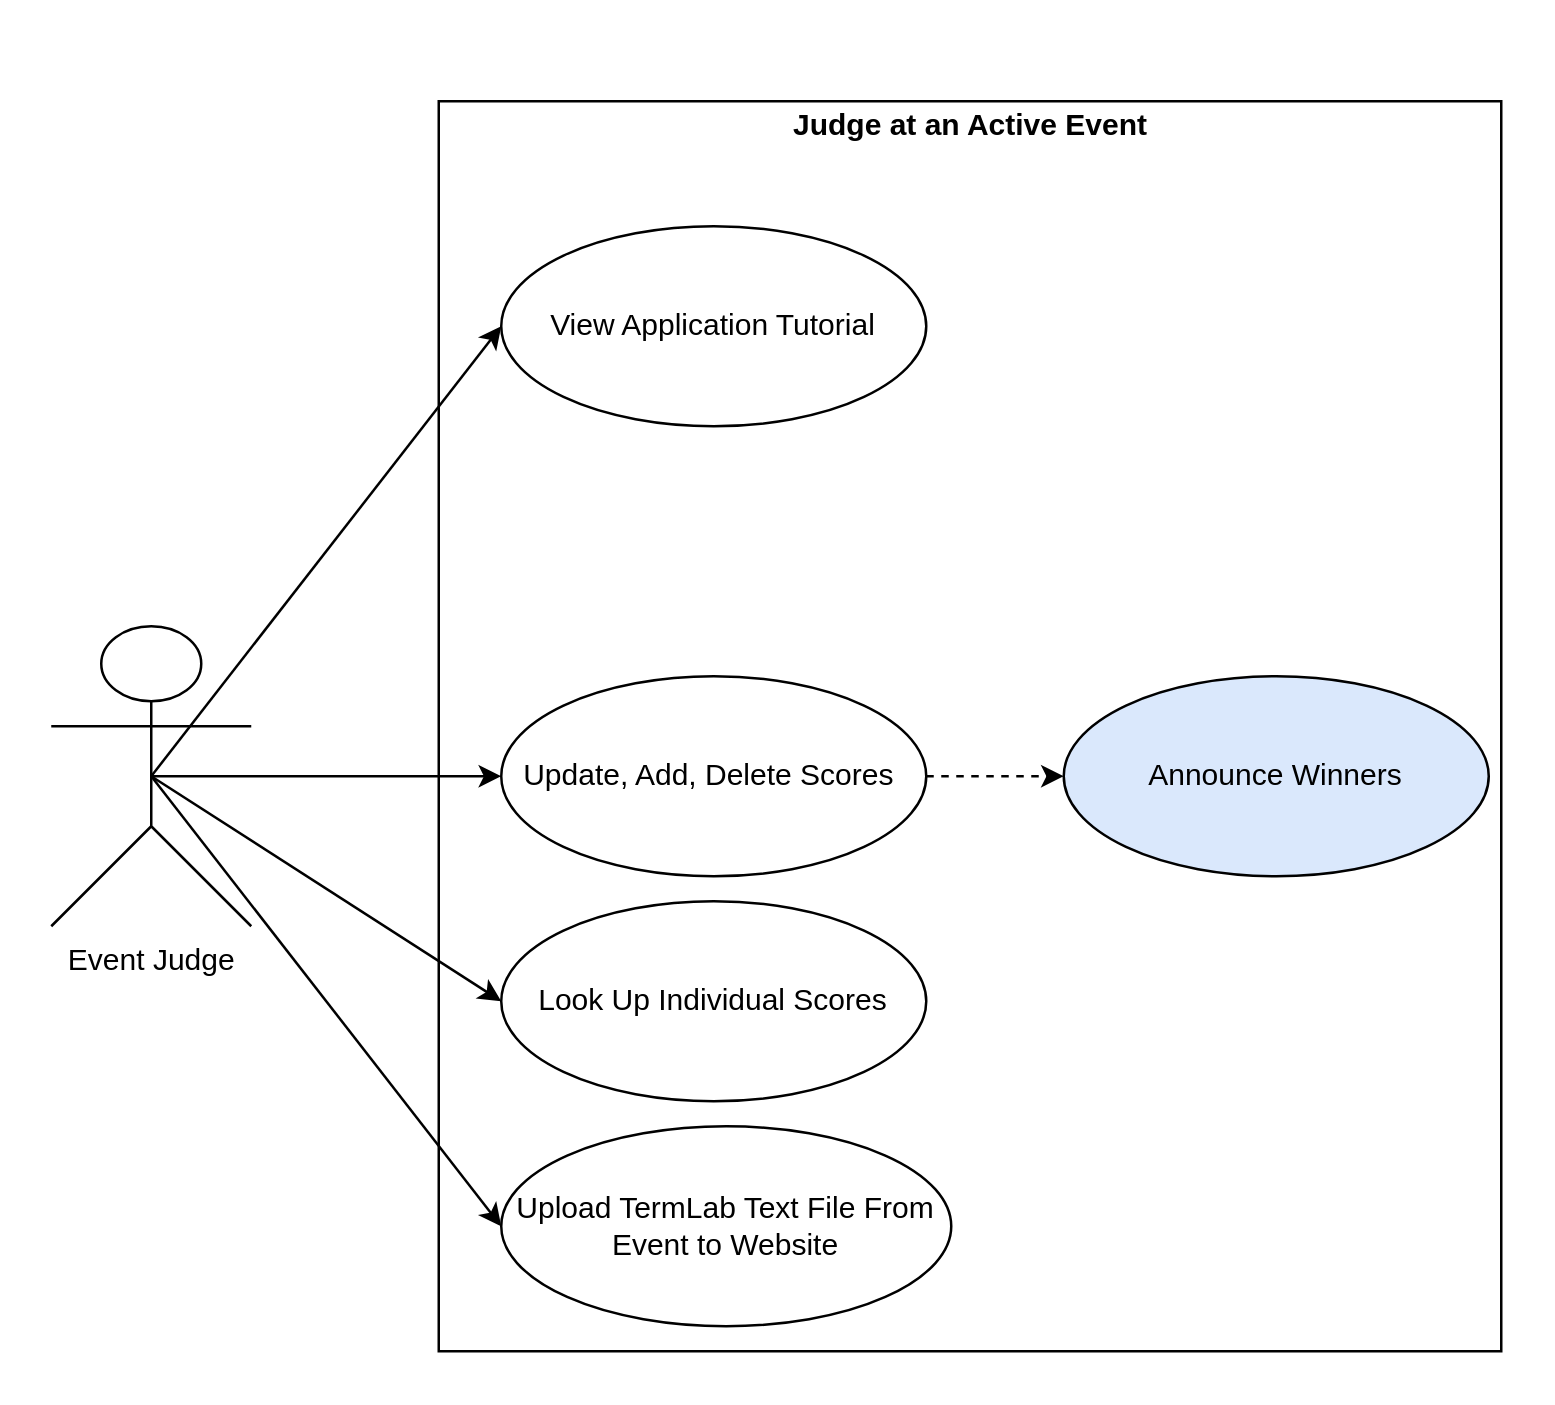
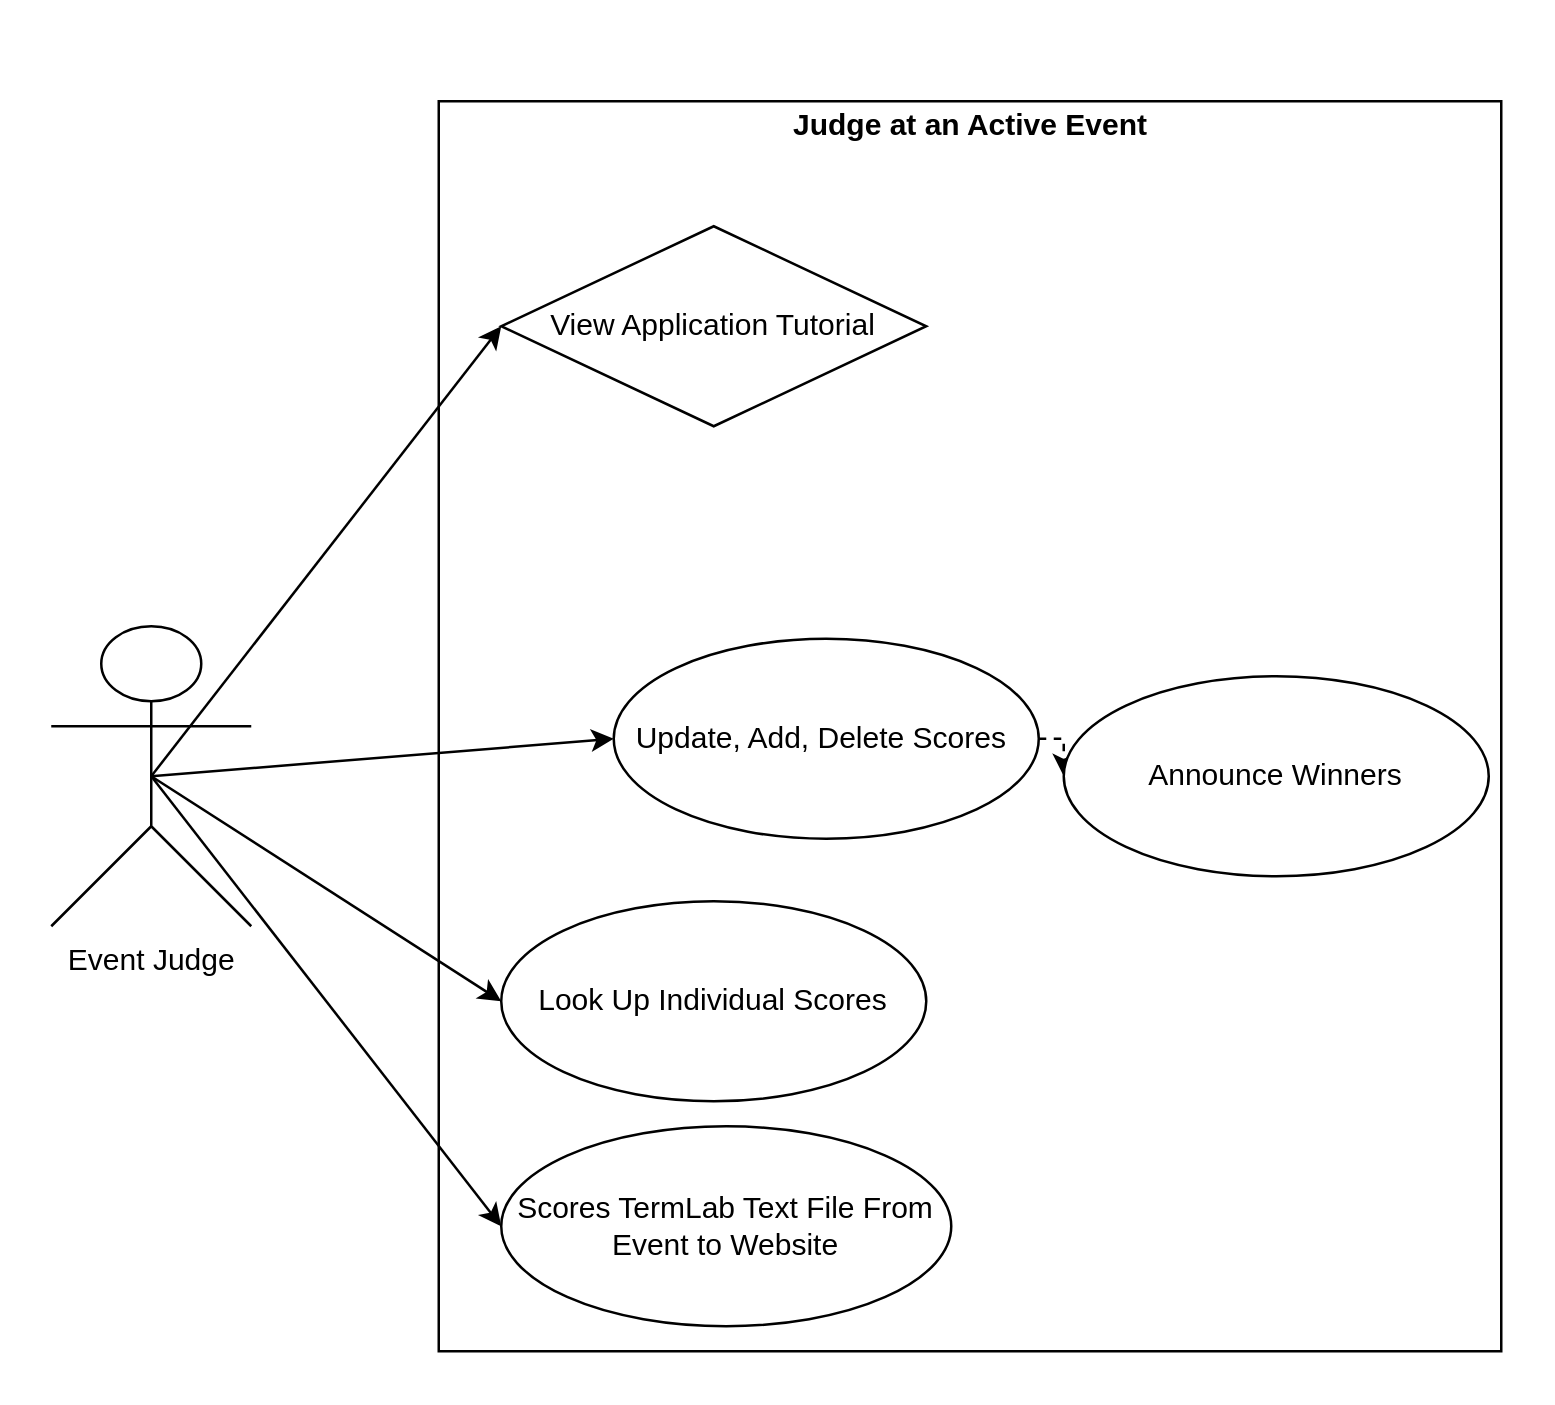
- <mxCell id="8" value="View Application Tutorial" style="ellipse;whiteSpace=wrap;html=1;" parent="1" vertex="1"><mxGeometry x="200" y="90" width="170" height="80" as="geometry" /></mxCell>
+ <mxCell id="8" value="View Application Tutorial" style="rhombus;whiteSpace=wrap;html=1;" parent="1" vertex="1"><mxGeometry x="200" y="90" width="170" height="80" as="geometry" /></mxCell>
- <mxCell id="6" value="Update, Add, Delete Scores&amp;nbsp;" style="ellipse;whiteSpace=wrap;html=1;" parent="1" vertex="1"><mxGeometry x="200" y="270" width="170" height="80" as="geometry" /></mxCell>
+ <mxCell id="6" value="Update, Add, Delete Scores&amp;nbsp;" style="ellipse;whiteSpace=wrap;html=1;" parent="1" vertex="1"><mxGeometry x="245" y="255" width="170" height="80" as="geometry" /></mxCell>
- <mxCell id="9" value="Announce Winners" style="ellipse;whiteSpace=wrap;html=1;fillColor=#dae8fc;" parent="1" vertex="1"><mxGeometry x="425" y="270" width="170" height="80" as="geometry" /></mxCell>
+ <mxCell id="9" value="Announce Winners" style="ellipse;whiteSpace=wrap;html=1;" parent="1" vertex="1"><mxGeometry x="425" y="270" width="170" height="80" as="geometry" /></mxCell>
- <mxCell id="10" value="Upload TermLab Text File From Event to Website" style="ellipse;whiteSpace=wrap;html=1;" parent="1" vertex="1"><mxGeometry x="200" y="450" width="180" height="80" as="geometry" /></mxCell>
+ <mxCell id="10" value="Scores TermLab Text File From Event to Website" style="ellipse;whiteSpace=wrap;html=1;" parent="1" vertex="1"><mxGeometry x="200" y="450" width="180" height="80" as="geometry" /></mxCell>
